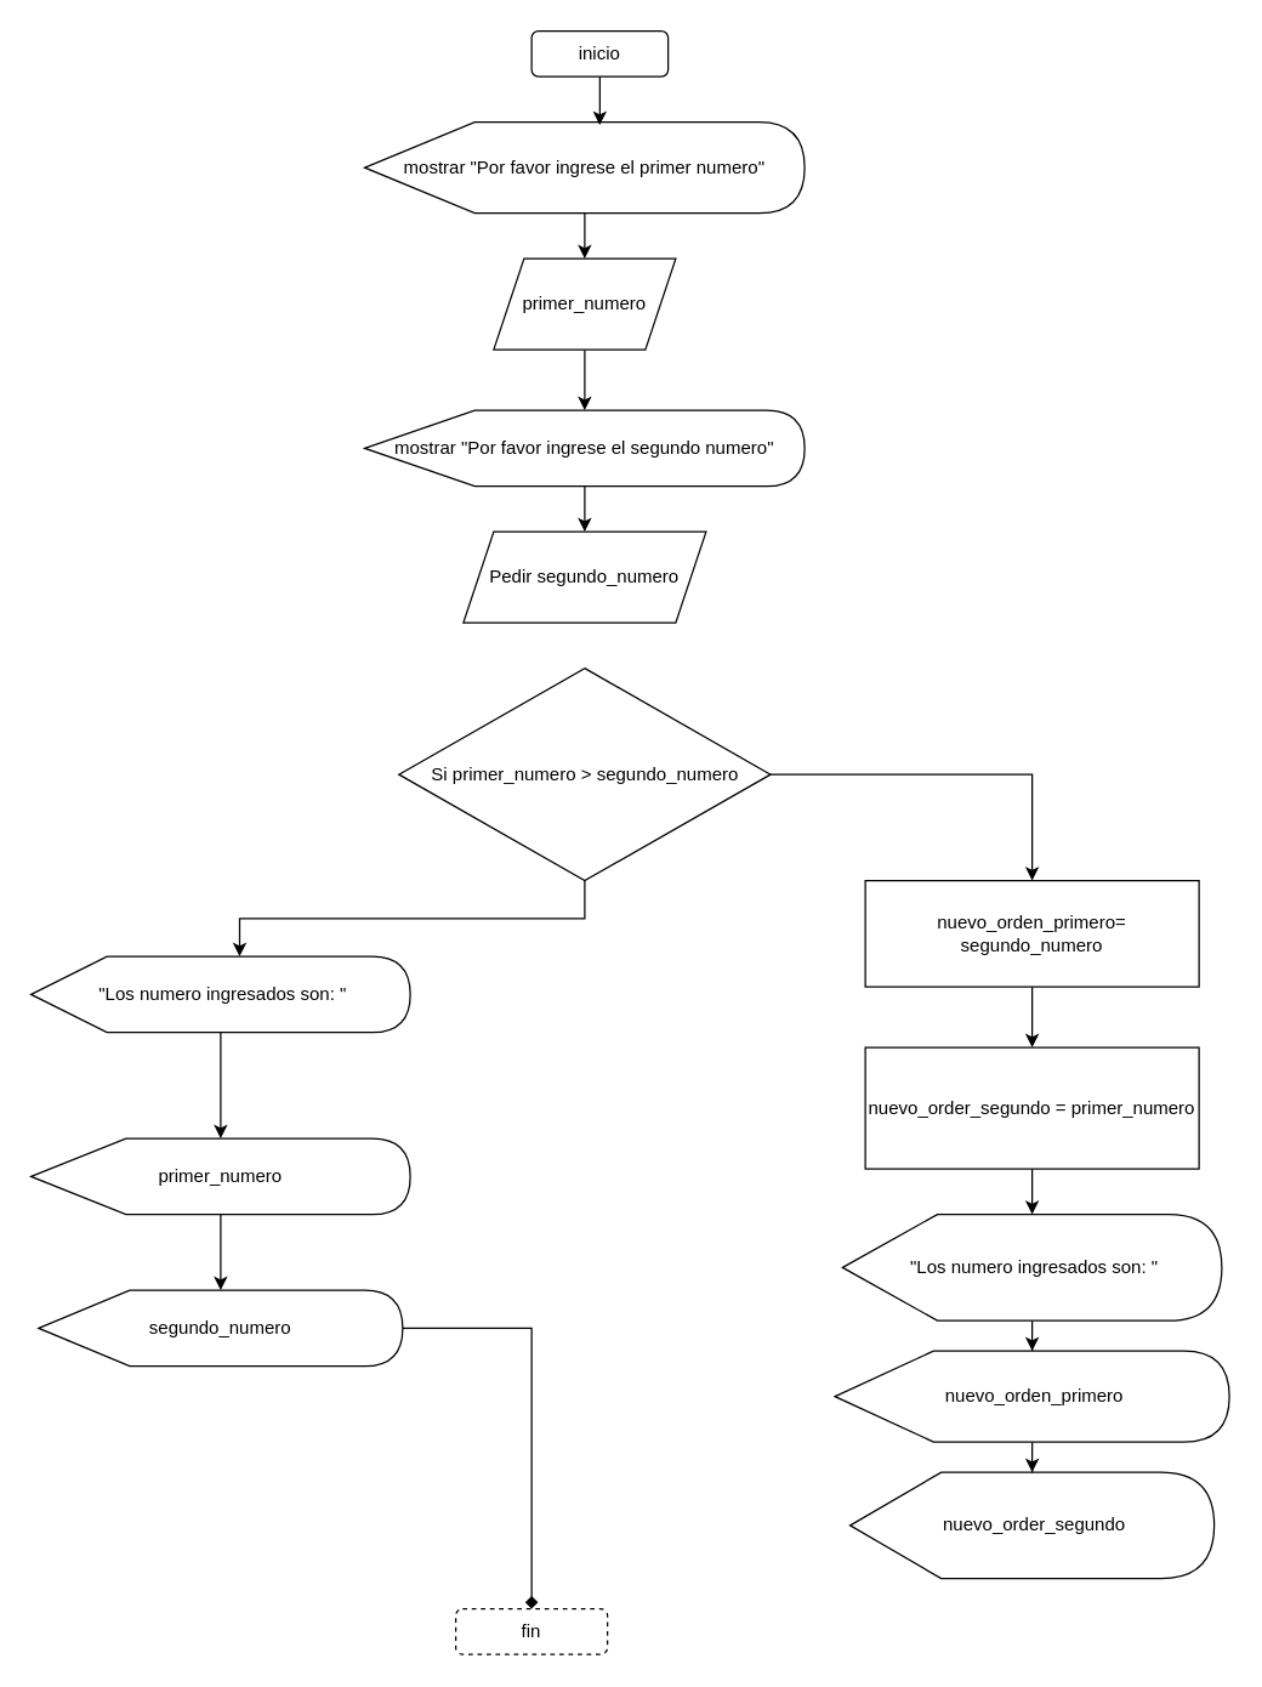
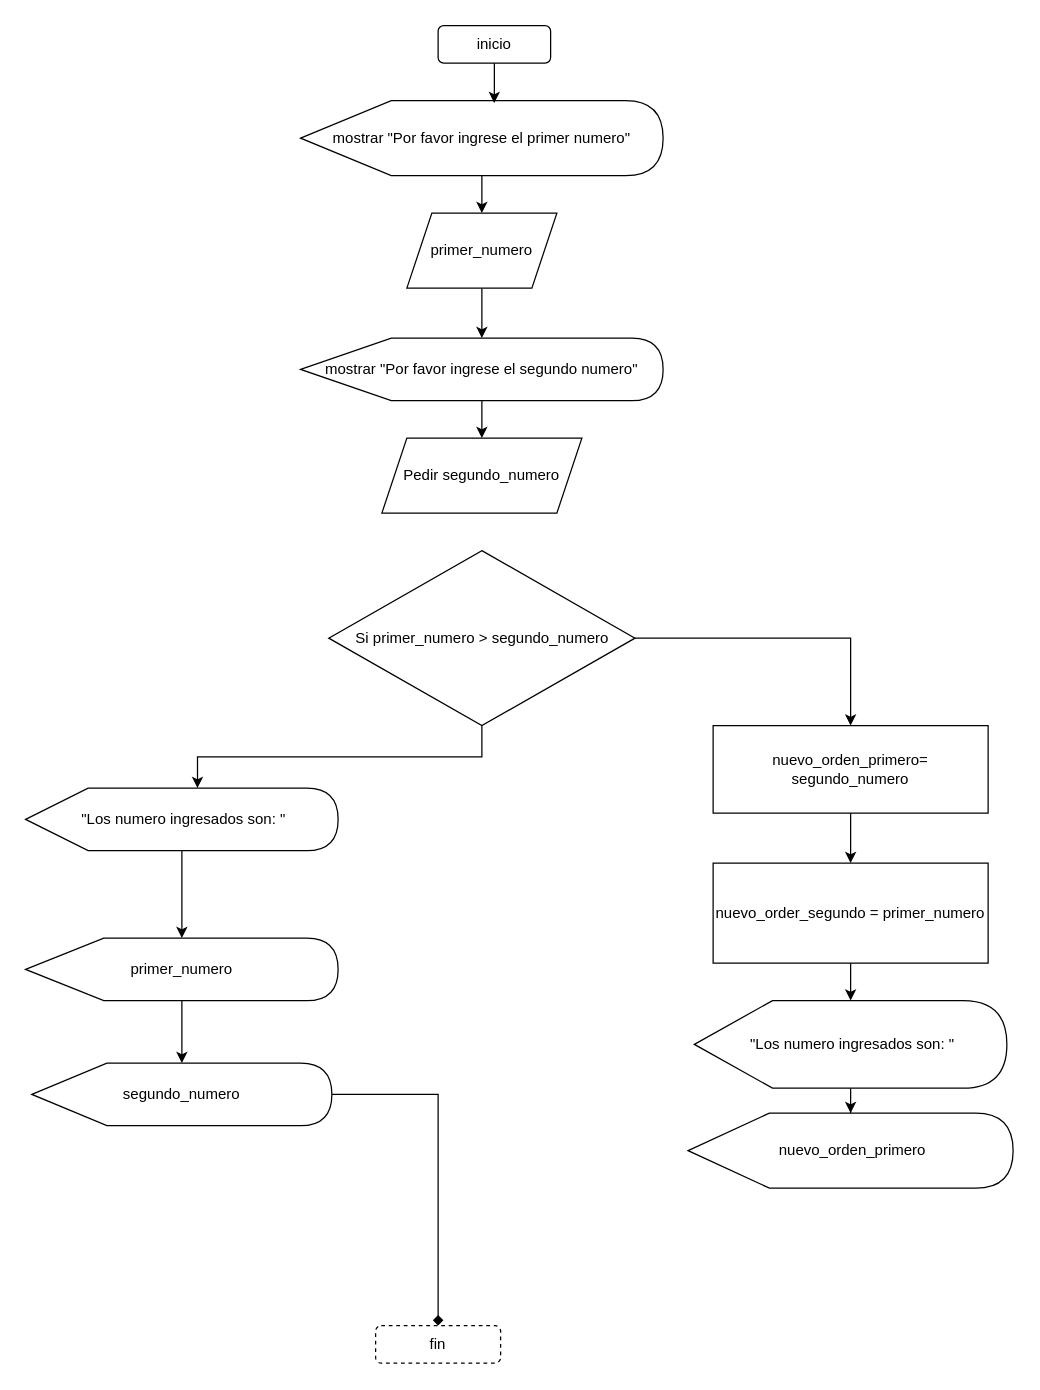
- <mxCell id="20" style="edgeStyle=orthogonalEdgeStyle;rounded=0;orthogonalLoop=1;jettySize=auto;html=1;" edge="1" parent="1" source="21" target="19"><mxGeometry relative="1" as="geometry" /></mxCell>
- <mxCell id="19" value="&amp;nbsp;nuevo_order_segundo" style="shape=display;whiteSpace=wrap;html=1;" vertex="1" parent="1"><mxGeometry x="560" y="970" width="240" height="70" as="geometry" /></mxCell>
